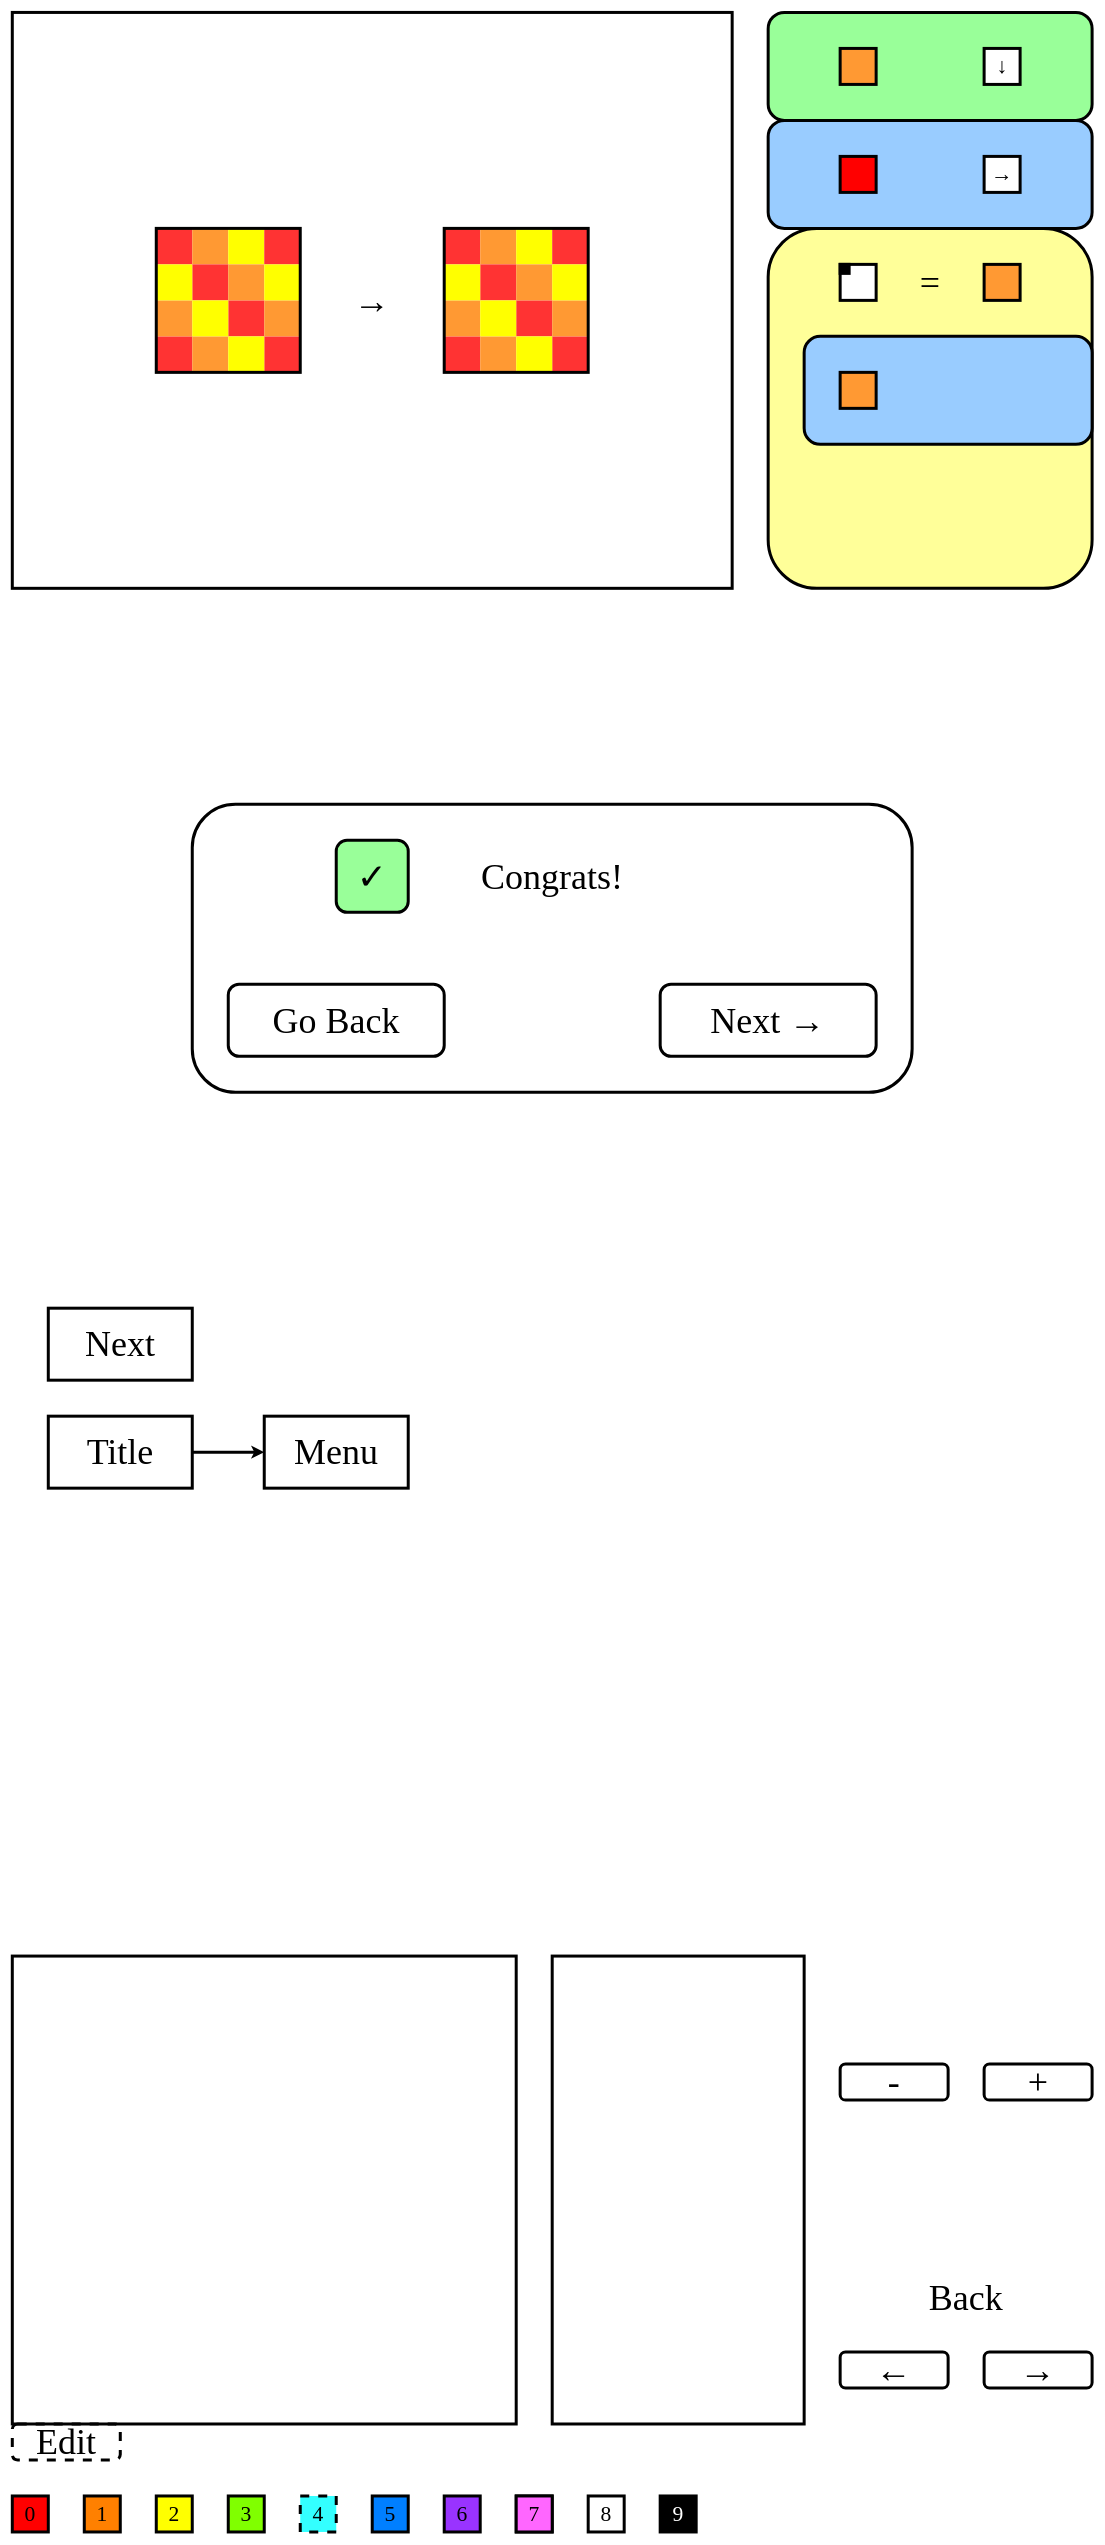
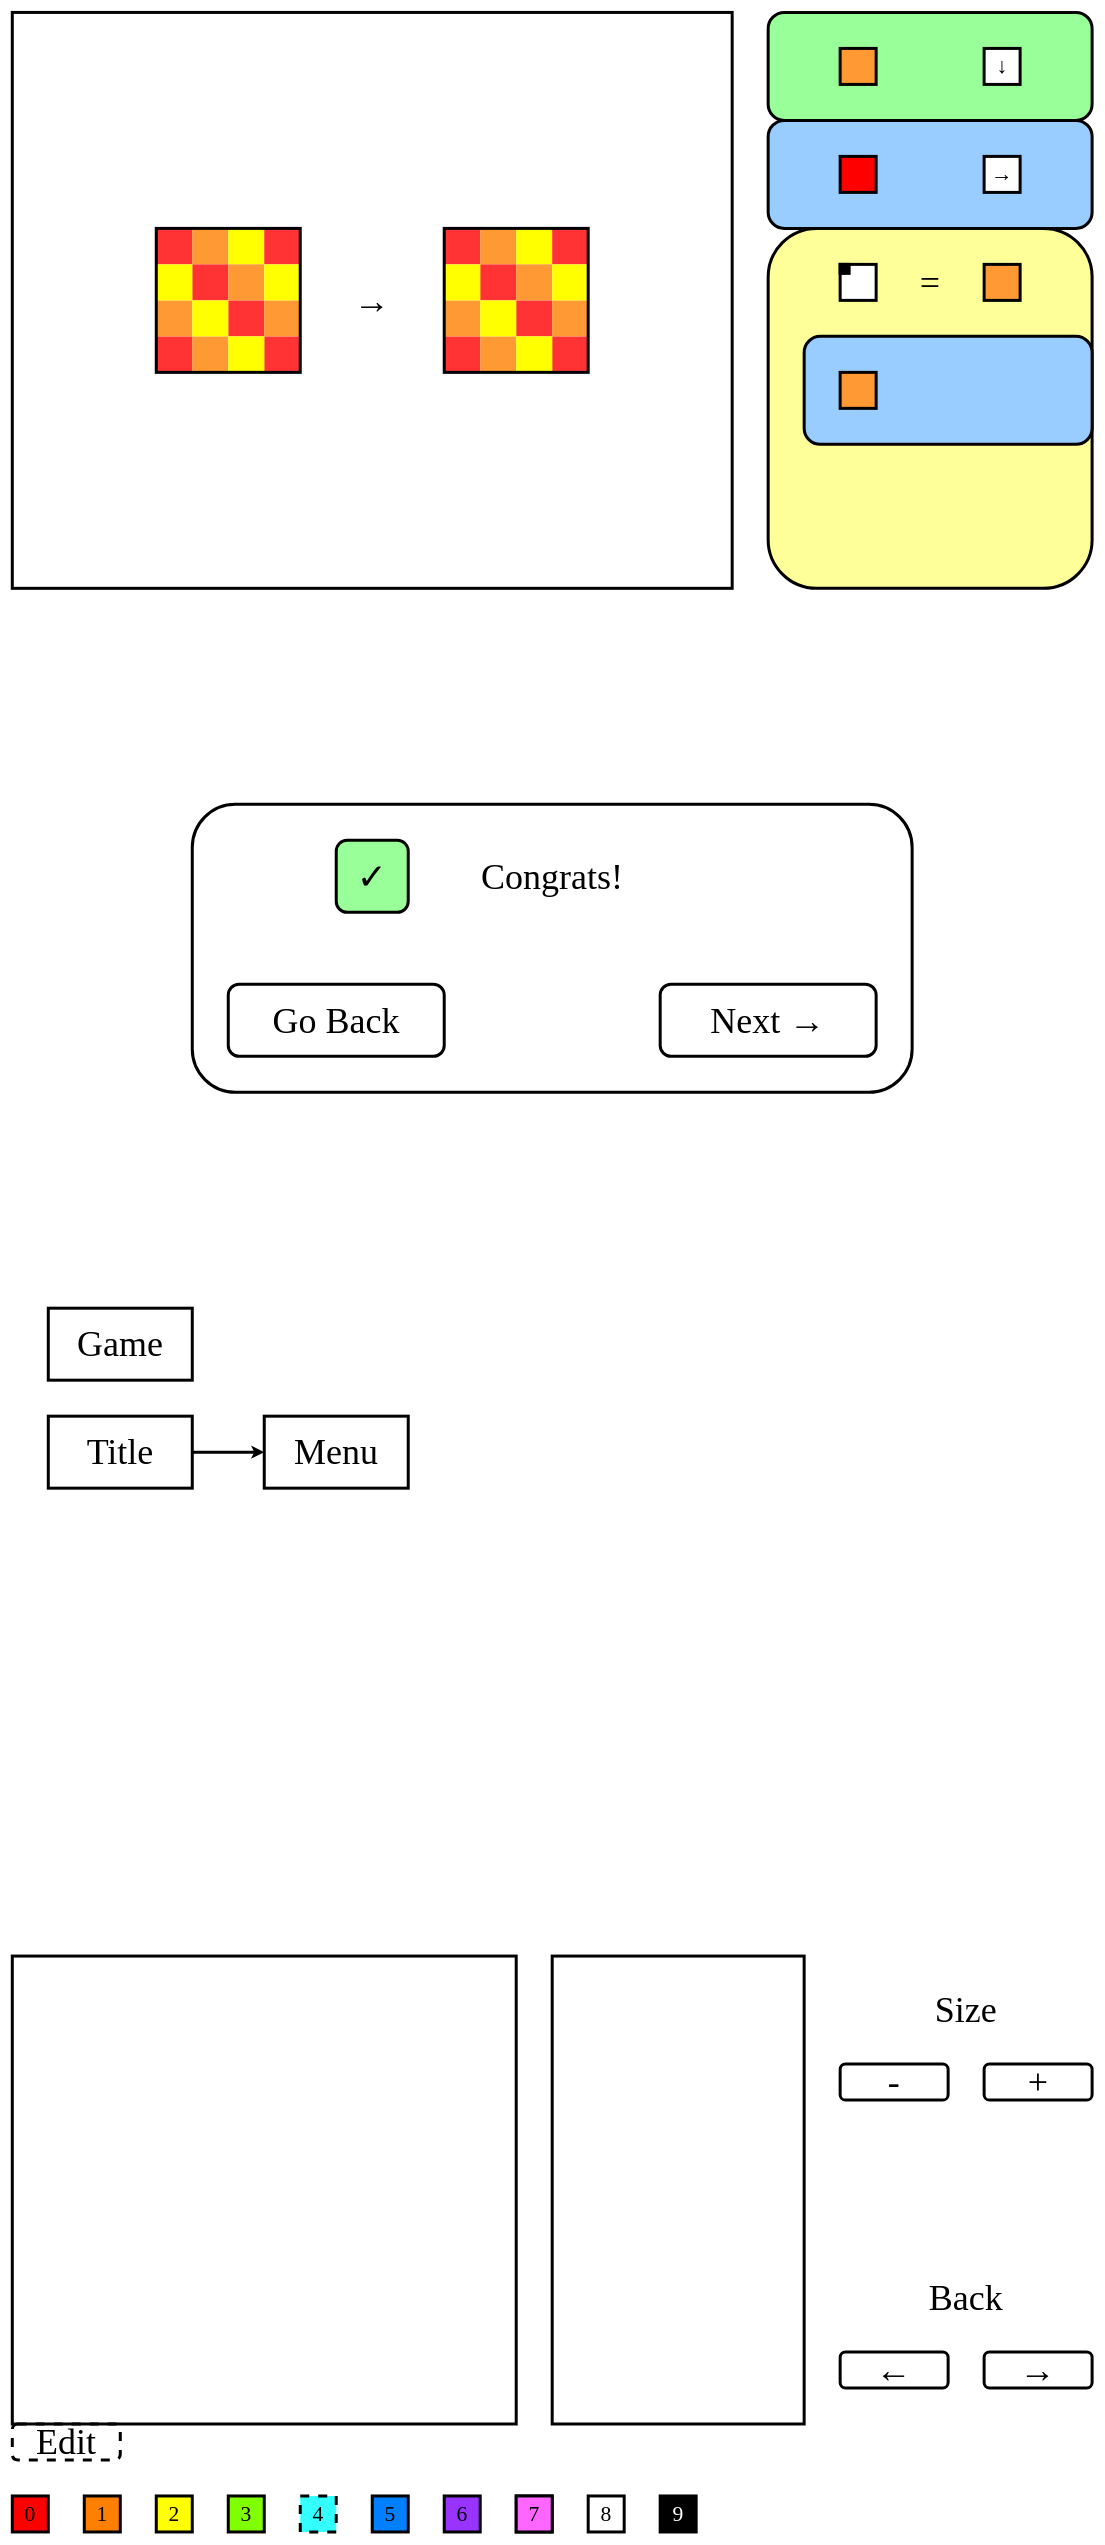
- <mxCell id="55" value="Next" style="rounded=0;whiteSpace=wrap;html=1;fontFamily=Noto Sans JP Black;fontSource=https%3A%2F%2Ffonts.googleapis.com%2Fcss%3Ffamily%3DNoto%2BSans%2BJP%2BBlack;fontSize=60;strokeColor=default;strokeWidth=5;fillColor=none;gradientColor=none;" vertex="1" parent="1"><mxGeometry x="80" y="2180" width="240" height="120" as="geometry" /></mxCell>
+ <mxCell id="55" value="Game" style="rounded=0;whiteSpace=wrap;html=1;fontFamily=Noto Sans JP Black;fontSource=https%3A%2F%2Ffonts.googleapis.com%2Fcss%3Ffamily%3DNoto%2BSans%2BJP%2BBlack;fontSize=60;strokeColor=default;strokeWidth=5;fillColor=none;gradientColor=none;" vertex="1" parent="1"><mxGeometry x="80" y="2180" width="240" height="120" as="geometry" /></mxCell>
+ <mxCell id="60" value="Size" style="rounded=0;whiteSpace=wrap;html=1;fontFamily=Noto Sans JP Black;fontSource=https%3A%2F%2Ffonts.googleapis.com%2Fcss%3Ffamily%3DNoto%2BSans%2BJP%2BBlack;fontSize=60;strokeColor=none;strokeWidth=5;fillColor=none;gradientColor=none;" vertex="1" parent="1"><mxGeometry x="1520" y="3320" width="180" height="60" as="geometry" /></mxCell>
